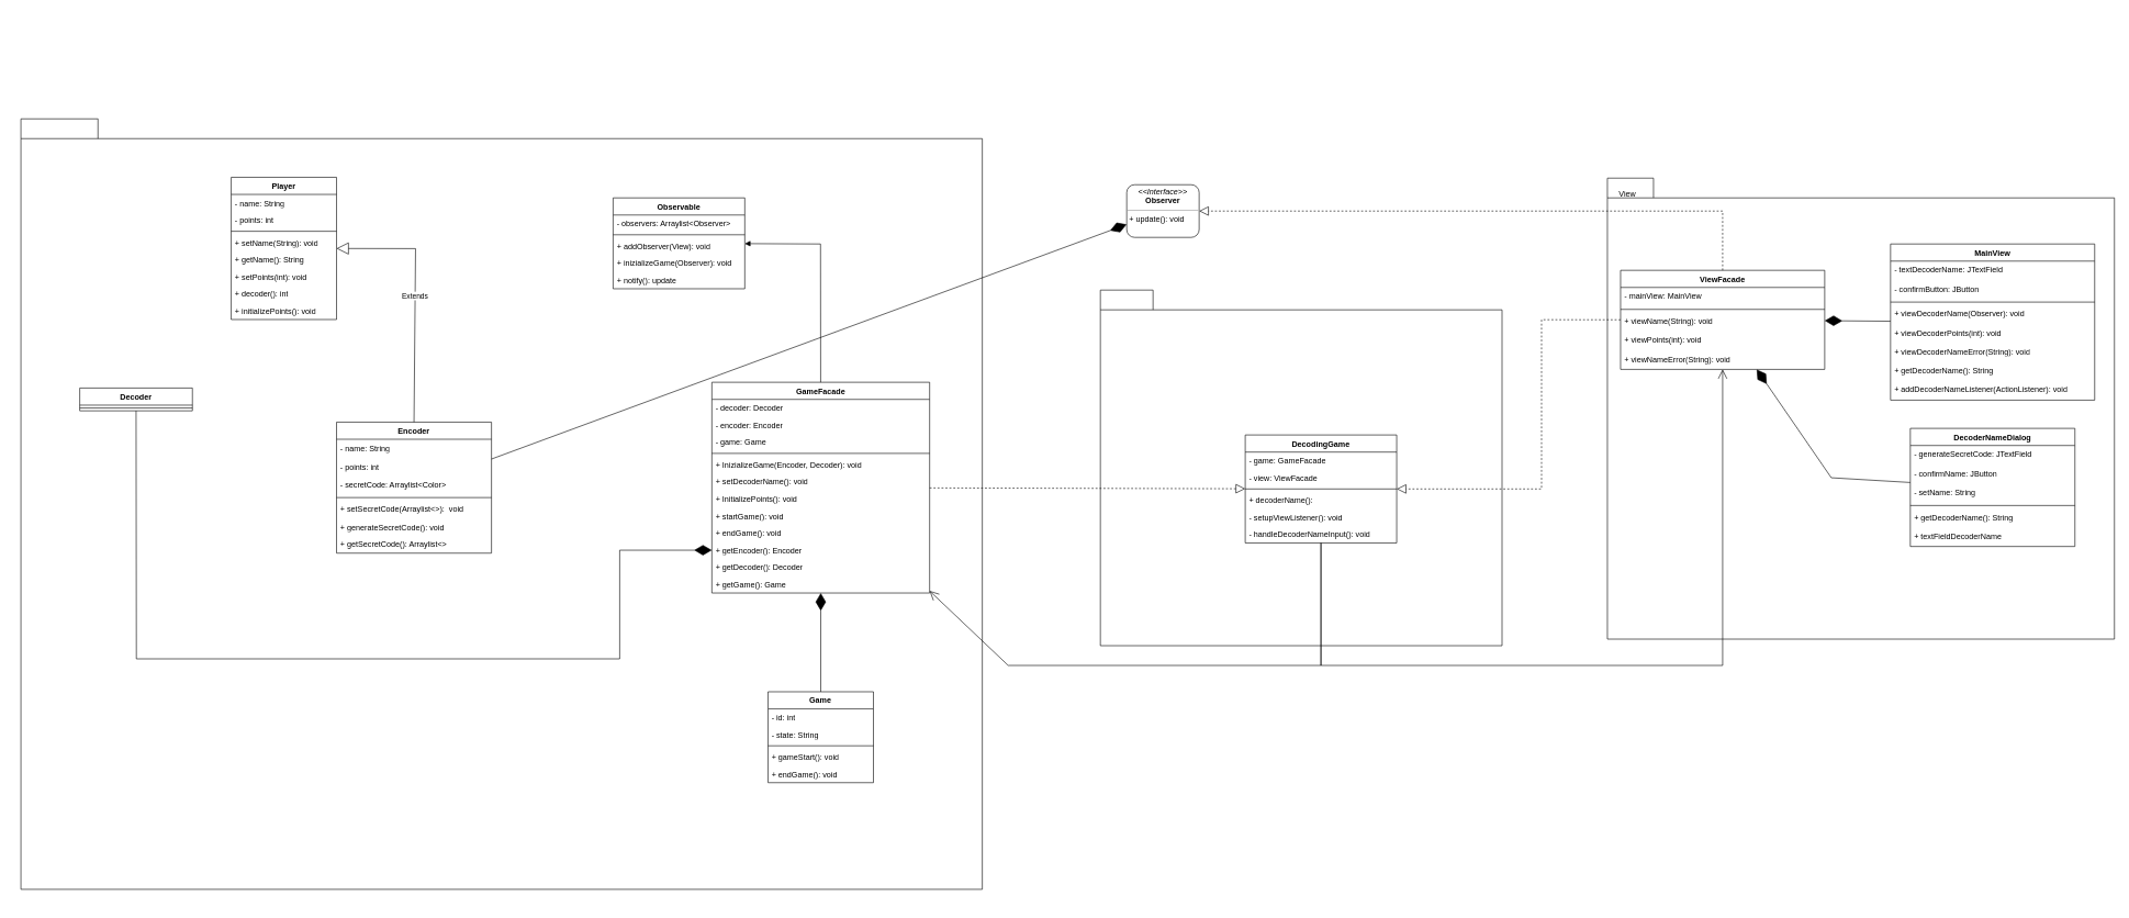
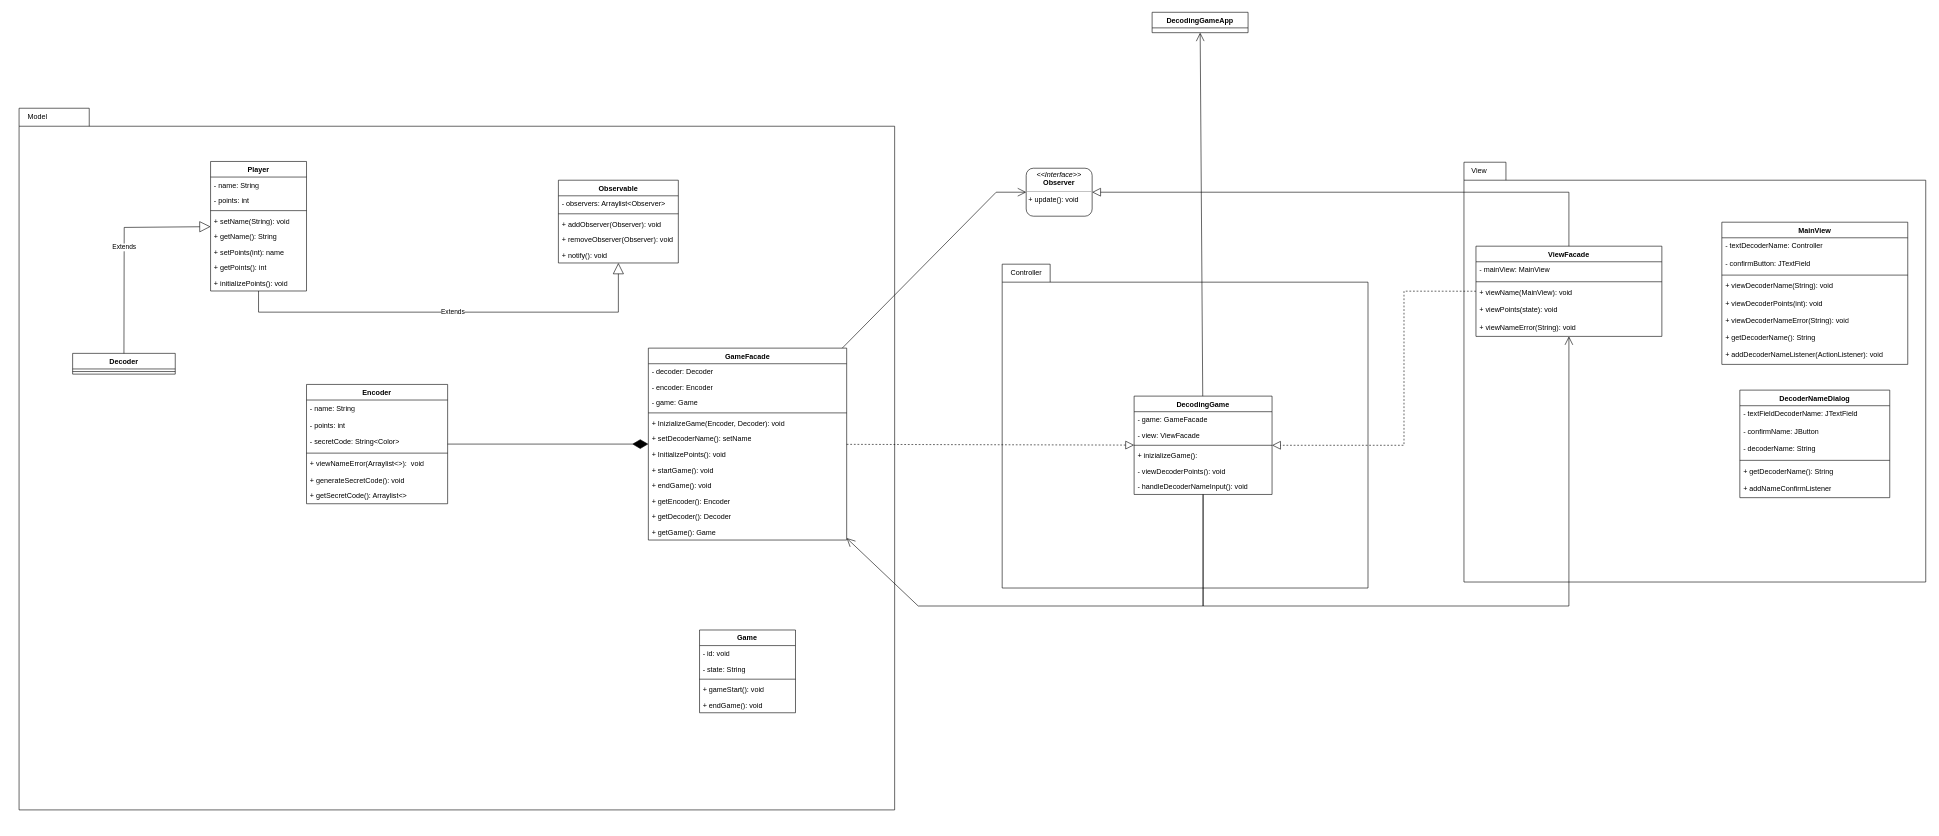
+ <mxCell id="101" value="DecodingGameApp" style="swimlane;fontStyle=1;align=center;verticalAlign=top;childLayout=stackLayout;horizontal=1;startSize=26;horizontalStack=0;resizeParent=1;resizeParentMax=0;resizeLast=0;collapsible=1;marginBottom=0;whiteSpace=wrap;html=1;" parent="1" vertex="1"><mxGeometry x="1920" y="20" width="160" height="34" as="geometry" /></mxCell>
+ <mxCell id="5" value="Model" style="text;html=1;align=center;verticalAlign=middle;resizable=0;points=[];autosize=1;strokeColor=none;fillColor=none;" parent="3" vertex="1"><mxGeometry width="60" height="30" as="geometry" /></mxCell>
- <mxCell id="59" value="View" style="text;html=1;align=center;verticalAlign=middle;resizable=0;points=[];autosize=1;strokeColor=none;fillColor=none;" parent="57" vertex="1"><mxGeometry x="5" y="10" width="50" height="30" as="geometry" /></mxCell>
+ <mxCell id="59" value="View" style="text;html=1;align=center;verticalAlign=middle;resizable=0;points=[];autosize=1;strokeColor=none;fillColor=none;" parent="57" vertex="1"><mxGeometry width="50" height="30" as="geometry" /></mxCell>
- <mxCell id="100" value="" style="endArrow=block;dashed=1;endFill=0;endSize=12;html=1;rounded=0;" parent="1" source="69" target="98" edge="1"><mxGeometry width="160" relative="1" as="geometry"><mxPoint x="2170" y="440" as="sourcePoint" /><mxPoint x="2330" y="440" as="targetPoint" /><Array as="points"><mxPoint x="2615" y="320" /></Array></mxGeometry></mxCell>
+ <mxCell id="100" value="" style="endArrow=block;dashed=0;endFill=0;endSize=12;html=1;rounded=0;" parent="1" source="69" target="98" edge="1"><mxGeometry width="160" relative="1" as="geometry"><mxPoint x="2170" y="440" as="sourcePoint" /><mxPoint x="2330" y="440" as="targetPoint" /><Array as="points"><mxPoint x="2615" y="320" /></Array></mxGeometry></mxCell>
+ <mxCell id="102" value="" style="endArrow=open;endFill=1;endSize=12;html=1;rounded=0;" parent="1" source="87" target="101" edge="1"><mxGeometry width="160" relative="1" as="geometry"><mxPoint x="1970" y="360" as="sourcePoint" /><mxPoint x="2130" y="360" as="targetPoint" /></mxGeometry></mxCell>
- <mxCell id="52" value="+ addObserver(View): void" style="text;strokeColor=none;fillColor=none;align=left;verticalAlign=top;spacingLeft=4;spacingRight=4;overflow=hidden;rotatable=0;points=[[0,0.5],[1,0.5]];portConstraint=eastwest;whiteSpace=wrap;html=1;" parent="49" vertex="1"><mxGeometry y="60" width="200" height="26" as="geometry" /></mxCell>
+ <mxCell id="52" value="+ addObserver(Observer): void" style="text;strokeColor=none;fillColor=none;align=left;verticalAlign=top;spacingLeft=4;spacingRight=4;overflow=hidden;rotatable=0;points=[[0,0.5],[1,0.5]];portConstraint=eastwest;whiteSpace=wrap;html=1;" parent="49" vertex="1"><mxGeometry y="60" width="200" height="26" as="geometry" /></mxCell>
- <mxCell id="26" value="Extends" style="endArrow=block;endSize=16;endFill=0;html=1;rounded=0;exitX=0.5;exitY=0;exitDx=0;exitDy=0;" parent="3" source="8" target="16" edge="1"><mxGeometry width="160" relative="1" as="geometry"><mxPoint x="459.3" y="378.72" as="sourcePoint" /><mxPoint x="619.3" y="378.72" as="targetPoint" /><Array as="points"><mxPoint x="599.3" y="197" /></Array></mxGeometry></mxCell>
+ <mxCell id="25" value="Extends" style="endArrow=block;endSize=16;endFill=0;html=1;rounded=0;exitX=0.5;exitY=0;exitDx=0;exitDy=0;" parent="3" source="6" target="16" edge="1"><mxGeometry width="160" relative="1" as="geometry"><mxPoint x="459.3" y="378.72" as="sourcePoint" /><mxPoint x="619.3" y="378.72" as="targetPoint" /><Array as="points"><mxPoint x="175.3" y="198.72" /></Array></mxGeometry></mxCell>
- <mxCell id="53" value="+ inizializeGame(Observer): void" style="text;strokeColor=none;fillColor=none;align=left;verticalAlign=top;spacingLeft=4;spacingRight=4;overflow=hidden;rotatable=0;points=[[0,0.5],[1,0.5]];portConstraint=eastwest;whiteSpace=wrap;html=1;" parent="49" vertex="1"><mxGeometry y="86" width="200" height="26" as="geometry" /></mxCell>
+ <mxCell id="53" value="+ removeObserver(Observer): void" style="text;strokeColor=none;fillColor=none;align=left;verticalAlign=top;spacingLeft=4;spacingRight=4;overflow=hidden;rotatable=0;points=[[0,0.5],[1,0.5]];portConstraint=eastwest;whiteSpace=wrap;html=1;" parent="49" vertex="1"><mxGeometry y="86" width="200" height="26" as="geometry" /></mxCell>
+ <mxCell id="99" value="" style="endArrow=open;endFill=1;endSize=12;html=1;rounded=0;" parent="1" source="33" target="98" edge="1"><mxGeometry width="160" relative="1" as="geometry"><mxPoint x="1530" y="430" as="sourcePoint" /><mxPoint x="1840" y="310" as="targetPoint" /><Array as="points"><mxPoint x="1660" y="320" /></Array></mxGeometry></mxCell>
- <mxCell id="61" value="- textDecoderName: JTextField" style="text;strokeColor=none;fillColor=none;align=left;verticalAlign=top;spacingLeft=4;spacingRight=4;overflow=hidden;rotatable=0;points=[[0,0.5],[1,0.5]];portConstraint=eastwest;whiteSpace=wrap;html=1;" parent="60" vertex="1"><mxGeometry y="26" width="310" height="28.889" as="geometry" /></mxCell>
+ <mxCell id="61" value="- textDecoderName: Controller" style="text;strokeColor=none;fillColor=none;align=left;verticalAlign=top;spacingLeft=4;spacingRight=4;overflow=hidden;rotatable=0;points=[[0,0.5],[1,0.5]];portConstraint=eastwest;whiteSpace=wrap;html=1;" parent="60" vertex="1"><mxGeometry y="26" width="310" height="28.889" as="geometry" /></mxCell>
- <mxCell id="22" value="+ setPoints(int): void" style="text;strokeColor=none;fillColor=none;align=left;verticalAlign=top;spacingLeft=4;spacingRight=4;overflow=hidden;rotatable=0;points=[[0,0.5],[1,0.5]];portConstraint=eastwest;whiteSpace=wrap;html=1;" parent="16" vertex="1"><mxGeometry y="138" width="160" height="26" as="geometry" /></mxCell>
+ <mxCell id="22" value="+ setPoints(int): name" style="text;strokeColor=none;fillColor=none;align=left;verticalAlign=top;spacingLeft=4;spacingRight=4;overflow=hidden;rotatable=0;points=[[0,0.5],[1,0.5]];portConstraint=eastwest;whiteSpace=wrap;html=1;" parent="16" vertex="1"><mxGeometry y="138" width="160" height="26" as="geometry" /></mxCell>
- <mxCell id="54" value="+ notify(): update" style="text;strokeColor=none;fillColor=none;align=left;verticalAlign=top;spacingLeft=4;spacingRight=4;overflow=hidden;rotatable=0;points=[[0,0.5],[1,0.5]];portConstraint=eastwest;whiteSpace=wrap;html=1;" parent="49" vertex="1"><mxGeometry y="112" width="200" height="26" as="geometry" /></mxCell>
+ <mxCell id="54" value="+ notify(): void" style="text;strokeColor=none;fillColor=none;align=left;verticalAlign=top;spacingLeft=4;spacingRight=4;overflow=hidden;rotatable=0;points=[[0,0.5],[1,0.5]];portConstraint=eastwest;whiteSpace=wrap;html=1;" parent="49" vertex="1"><mxGeometry y="112" width="200" height="26" as="geometry" /></mxCell>
- <mxCell id="62" value="- confirmButton: JButton" style="text;strokeColor=none;fillColor=none;align=left;verticalAlign=top;spacingLeft=4;spacingRight=4;overflow=hidden;rotatable=0;points=[[0,0.5],[1,0.5]];portConstraint=eastwest;whiteSpace=wrap;html=1;" parent="60" vertex="1"><mxGeometry y="54.889" width="310" height="28.889" as="geometry" /></mxCell>
+ <mxCell id="62" value="- confirmButton: JTextField" style="text;strokeColor=none;fillColor=none;align=left;verticalAlign=top;spacingLeft=4;spacingRight=4;overflow=hidden;rotatable=0;points=[[0,0.5],[1,0.5]];portConstraint=eastwest;whiteSpace=wrap;html=1;" parent="60" vertex="1"><mxGeometry y="54.889" width="310" height="28.889" as="geometry" /></mxCell>
- <mxCell id="23" value="+ decoder(): int" style="text;strokeColor=none;fillColor=none;align=left;verticalAlign=top;spacingLeft=4;spacingRight=4;overflow=hidden;rotatable=0;points=[[0,0.5],[1,0.5]];portConstraint=eastwest;whiteSpace=wrap;html=1;" parent="16" vertex="1"><mxGeometry y="164" width="160" height="26" as="geometry" /></mxCell>
+ <mxCell id="23" value="+ getPoints(): int" style="text;strokeColor=none;fillColor=none;align=left;verticalAlign=top;spacingLeft=4;spacingRight=4;overflow=hidden;rotatable=0;points=[[0,0.5],[1,0.5]];portConstraint=eastwest;whiteSpace=wrap;html=1;" parent="16" vertex="1"><mxGeometry y="164" width="160" height="26" as="geometry" /></mxCell>
+ <mxCell id="86" value="Controller" style="text;html=1;align=center;verticalAlign=middle;resizable=0;points=[];autosize=1;strokeColor=none;fillColor=none;" parent="84" vertex="1"><mxGeometry width="80" height="30" as="geometry" /></mxCell>
- <mxCell id="64" value="+ viewDecoderName(Observer): void" style="text;strokeColor=none;fillColor=none;align=left;verticalAlign=top;spacingLeft=4;spacingRight=4;overflow=hidden;rotatable=0;points=[[0,0.5],[1,0.5]];portConstraint=eastwest;whiteSpace=wrap;html=1;" parent="60" vertex="1"><mxGeometry y="92.667" width="310" height="28.889" as="geometry" /></mxCell>
+ <mxCell id="64" value="+ viewDecoderName(String): void" style="text;strokeColor=none;fillColor=none;align=left;verticalAlign=top;spacingLeft=4;spacingRight=4;overflow=hidden;rotatable=0;points=[[0,0.5],[1,0.5]];portConstraint=eastwest;whiteSpace=wrap;html=1;" parent="60" vertex="1"><mxGeometry y="92.667" width="310" height="28.889" as="geometry" /></mxCell>
- <mxCell id="75" value="" style="endArrow=diamondThin;endFill=1;endSize=24;html=1;rounded=0;" parent="57" source="60" target="69" edge="1"><mxGeometry width="160" relative="1" as="geometry"><mxPoint x="250" y="400" as="sourcePoint" /><mxPoint x="410" y="400" as="targetPoint" /></mxGeometry></mxCell>
- <mxCell id="72" value="+ viewName(String): void" style="text;strokeColor=none;fillColor=none;align=left;verticalAlign=top;spacingLeft=4;spacingRight=4;overflow=hidden;rotatable=0;points=[[0,0.5],[1,0.5]];portConstraint=eastwest;whiteSpace=wrap;html=1;" parent="69" vertex="1"><mxGeometry y="63.778" width="310" height="28.889" as="geometry" /></mxCell>
+ <mxCell id="72" value="+ viewName(MainView): void" style="text;strokeColor=none;fillColor=none;align=left;verticalAlign=top;spacingLeft=4;spacingRight=4;overflow=hidden;rotatable=0;points=[[0,0.5],[1,0.5]];portConstraint=eastwest;whiteSpace=wrap;html=1;" parent="69" vertex="1"><mxGeometry y="63.778" width="310" height="28.889" as="geometry" /></mxCell>
+ <mxCell id="56" value="Extends" style="endArrow=block;endSize=16;endFill=0;html=1;rounded=0;" parent="3" source="16" target="49" edge="1"><mxGeometry width="160" relative="1" as="geometry"><mxPoint x="679.3" y="230" as="sourcePoint" /><mxPoint x="839.3" y="230" as="targetPoint" /><Array as="points"><mxPoint x="399.3" y="340" /><mxPoint x="999.3" y="340" /></Array></mxGeometry></mxCell>
- <mxCell id="55" value="" style="html=1;verticalAlign=bottom;endArrow=block;curved=0;rounded=0;" parent="3" source="33" target="49" edge="1"><mxGeometry width="80" relative="1" as="geometry"><mxPoint x="1279.3" y="230" as="sourcePoint" /><mxPoint x="1359.3" y="230" as="targetPoint" /><Array as="points"><mxPoint x="1214.3" y="190" /></Array></mxGeometry></mxCell>
- <mxCell id="73" value="+ viewPoints(int): void" style="text;strokeColor=none;fillColor=none;align=left;verticalAlign=top;spacingLeft=4;spacingRight=4;overflow=hidden;rotatable=0;points=[[0,0.5],[1,0.5]];portConstraint=eastwest;whiteSpace=wrap;html=1;" parent="69" vertex="1"><mxGeometry y="92.667" width="310" height="28.889" as="geometry" /></mxCell>
+ <mxCell id="73" value="+ viewPoints(state): void" style="text;strokeColor=none;fillColor=none;align=left;verticalAlign=top;spacingLeft=4;spacingRight=4;overflow=hidden;rotatable=0;points=[[0,0.5],[1,0.5]];portConstraint=eastwest;whiteSpace=wrap;html=1;" parent="69" vertex="1"><mxGeometry y="92.667" width="310" height="28.889" as="geometry" /></mxCell>
- <mxCell id="47" value="" style="endArrow=diamondThin;endFill=1;endSize=24;html=1;rounded=0;" parent="3" source="8" target="98" edge="1"><mxGeometry width="160" relative="1" as="geometry"><mxPoint x="714.596" y="531.92" as="sourcePoint" /><mxPoint x="899.3" y="630" as="targetPoint" /></mxGeometry></mxCell>
+ <mxCell id="47" value="" style="endArrow=diamondThin;endFill=1;endSize=24;html=1;rounded=0;" parent="3" source="8" target="33" edge="1"><mxGeometry width="160" relative="1" as="geometry"><mxPoint x="714.596" y="531.92" as="sourcePoint" /><mxPoint x="899.3" y="630" as="targetPoint" /></mxGeometry></mxCell>
- <mxCell id="83" value="" style="endArrow=diamondThin;endFill=1;endSize=24;html=1;rounded=0;" parent="57" source="76" target="69" edge="1"><mxGeometry width="160" relative="1" as="geometry"><mxPoint x="370" y="466.667" as="sourcePoint" /><mxPoint x="530" y="466.667" as="targetPoint" /><Array as="points"><mxPoint x="340" y="455" /></Array></mxGeometry></mxCell>
- <mxCell id="77" value="- generateSecretCode: JTextField" style="text;strokeColor=none;fillColor=none;align=left;verticalAlign=top;spacingLeft=4;spacingRight=4;overflow=hidden;rotatable=0;points=[[0,0.5],[1,0.5]];portConstraint=eastwest;whiteSpace=wrap;html=1;" parent="76" vertex="1"><mxGeometry y="26" width="250" height="28.889" as="geometry" /></mxCell>
+ <mxCell id="77" value="- textFieldDecoderName: JTextField" style="text;strokeColor=none;fillColor=none;align=left;verticalAlign=top;spacingLeft=4;spacingRight=4;overflow=hidden;rotatable=0;points=[[0,0.5],[1,0.5]];portConstraint=eastwest;whiteSpace=wrap;html=1;" parent="76" vertex="1"><mxGeometry y="26" width="250" height="28.889" as="geometry" /></mxCell>
- <mxCell id="39" value="+ setDecoderName(): void" style="text;strokeColor=none;fillColor=none;align=left;verticalAlign=top;spacingLeft=4;spacingRight=4;overflow=hidden;rotatable=0;points=[[0,0.5],[1,0.5]];portConstraint=eastwest;whiteSpace=wrap;html=1;" parent="33" vertex="1"><mxGeometry y="138" width="330.7" height="26" as="geometry" /></mxCell>
+ <mxCell id="39" value="+ setDecoderName(): setName" style="text;strokeColor=none;fillColor=none;align=left;verticalAlign=top;spacingLeft=4;spacingRight=4;overflow=hidden;rotatable=0;points=[[0,0.5],[1,0.5]];portConstraint=eastwest;whiteSpace=wrap;html=1;" parent="33" vertex="1"><mxGeometry y="138" width="330.7" height="26" as="geometry" /></mxCell>
- <mxCell id="11" value="- secretCode: Arraylist&amp;lt;Color&amp;gt;" style="text;strokeColor=none;fillColor=none;align=left;verticalAlign=top;spacingLeft=4;spacingRight=4;overflow=hidden;rotatable=0;points=[[0,0.5],[1,0.5]];portConstraint=eastwest;whiteSpace=wrap;html=1;" parent="8" vertex="1"><mxGeometry y="82.16" width="235.294" height="28.08" as="geometry" /></mxCell>
+ <mxCell id="11" value="- secretCode: String&amp;lt;Color&amp;gt;" style="text;strokeColor=none;fillColor=none;align=left;verticalAlign=top;spacingLeft=4;spacingRight=4;overflow=hidden;rotatable=0;points=[[0,0.5],[1,0.5]];portConstraint=eastwest;whiteSpace=wrap;html=1;" parent="8" vertex="1"><mxGeometry y="82.16" width="235.294" height="28.08" as="geometry" /></mxCell>
- <mxCell id="79" value="- setName: String" style="text;strokeColor=none;fillColor=none;align=left;verticalAlign=top;spacingLeft=4;spacingRight=4;overflow=hidden;rotatable=0;points=[[0,0.5],[1,0.5]];portConstraint=eastwest;whiteSpace=wrap;html=1;" parent="76" vertex="1"><mxGeometry y="83.778" width="250" height="28.889" as="geometry" /></mxCell>
+ <mxCell id="79" value="- decoderName: String" style="text;strokeColor=none;fillColor=none;align=left;verticalAlign=top;spacingLeft=4;spacingRight=4;overflow=hidden;rotatable=0;points=[[0,0.5],[1,0.5]];portConstraint=eastwest;whiteSpace=wrap;html=1;" parent="76" vertex="1"><mxGeometry y="83.778" width="250" height="28.889" as="geometry" /></mxCell>
- <mxCell id="91" value="+ decoderName():&amp;nbsp;" style="text;strokeColor=none;fillColor=none;align=left;verticalAlign=top;spacingLeft=4;spacingRight=4;overflow=hidden;rotatable=0;points=[[0,0.5],[1,0.5]];portConstraint=eastwest;whiteSpace=wrap;html=1;" parent="87" vertex="1"><mxGeometry y="86" width="230" height="26" as="geometry" /></mxCell>
+ <mxCell id="91" value="+ inizializeGame():&amp;nbsp;" style="text;strokeColor=none;fillColor=none;align=left;verticalAlign=top;spacingLeft=4;spacingRight=4;overflow=hidden;rotatable=0;points=[[0,0.5],[1,0.5]];portConstraint=eastwest;whiteSpace=wrap;html=1;" parent="87" vertex="1"><mxGeometry y="86" width="230" height="26" as="geometry" /></mxCell>
- <mxCell id="13" value="+ setSecretCode(Arraylist&amp;lt;&amp;gt;):&amp;nbsp; void" style="text;strokeColor=none;fillColor=none;align=left;verticalAlign=top;spacingLeft=4;spacingRight=4;overflow=hidden;rotatable=0;points=[[0,0.5],[1,0.5]];portConstraint=eastwest;whiteSpace=wrap;html=1;" parent="8" vertex="1"><mxGeometry y="118.88" width="235.294" height="28.08" as="geometry" /></mxCell>
+ <mxCell id="13" value="+ viewNameError(Arraylist&amp;lt;&amp;gt;):&amp;nbsp; void" style="text;strokeColor=none;fillColor=none;align=left;verticalAlign=top;spacingLeft=4;spacingRight=4;overflow=hidden;rotatable=0;points=[[0,0.5],[1,0.5]];portConstraint=eastwest;whiteSpace=wrap;html=1;" parent="8" vertex="1"><mxGeometry y="118.88" width="235.294" height="28.08" as="geometry" /></mxCell>
- <mxCell id="92" value="- setupViewListener(): void" style="text;strokeColor=none;fillColor=none;align=left;verticalAlign=top;spacingLeft=4;spacingRight=4;overflow=hidden;rotatable=0;points=[[0,0.5],[1,0.5]];portConstraint=eastwest;whiteSpace=wrap;html=1;" parent="87" vertex="1"><mxGeometry y="112" width="230" height="26" as="geometry" /></mxCell>
+ <mxCell id="92" value="- viewDecoderPoints(): void" style="text;strokeColor=none;fillColor=none;align=left;verticalAlign=top;spacingLeft=4;spacingRight=4;overflow=hidden;rotatable=0;points=[[0,0.5],[1,0.5]];portConstraint=eastwest;whiteSpace=wrap;html=1;" parent="87" vertex="1"><mxGeometry y="112" width="230" height="26" as="geometry" /></mxCell>
- <mxCell id="82" value="+ textFieldDecoderName" style="text;strokeColor=none;fillColor=none;align=left;verticalAlign=top;spacingLeft=4;spacingRight=4;overflow=hidden;rotatable=0;points=[[0,0.5],[1,0.5]];portConstraint=eastwest;whiteSpace=wrap;html=1;" parent="76" vertex="1"><mxGeometry y="150.444" width="250" height="28.889" as="geometry" /></mxCell>
+ <mxCell id="82" value="+ addNameConfirmListener" style="text;strokeColor=none;fillColor=none;align=left;verticalAlign=top;spacingLeft=4;spacingRight=4;overflow=hidden;rotatable=0;points=[[0,0.5],[1,0.5]];portConstraint=eastwest;whiteSpace=wrap;html=1;" parent="76" vertex="1"><mxGeometry y="150.444" width="250" height="28.889" as="geometry" /></mxCell>
- <mxCell id="48" value="" style="endArrow=diamondThin;endFill=1;endSize=24;html=1;rounded=0;entryX=0;entryY=0.5;entryDx=0;entryDy=0;" parent="3" source="6" target="43" edge="1"><mxGeometry width="160" relative="1" as="geometry"><mxPoint x="719.3" y="530" as="sourcePoint" /><mxPoint x="879.3" y="530" as="targetPoint" /><Array as="points"><mxPoint x="175.3" y="820" /><mxPoint x="909.3" y="820" /><mxPoint x="909.3" y="655" /></Array></mxGeometry></mxCell>
- <mxCell id="46" value="" style="endArrow=diamondThin;endFill=1;endSize=24;html=1;rounded=0;exitX=0.5;exitY=0;exitDx=0;exitDy=0;" parent="3" source="27" target="33" edge="1"><mxGeometry width="160" relative="1" as="geometry"><mxPoint x="739.3" y="630" as="sourcePoint" /><mxPoint x="899.3" y="630" as="targetPoint" /></mxGeometry></mxCell>
- <mxCell id="28" value="- id: int" style="text;strokeColor=none;fillColor=none;align=left;verticalAlign=top;spacingLeft=4;spacingRight=4;overflow=hidden;rotatable=0;points=[[0,0.5],[1,0.5]];portConstraint=eastwest;whiteSpace=wrap;html=1;" parent="27" vertex="1"><mxGeometry y="26" width="160" height="26" as="geometry" /></mxCell>
+ <mxCell id="28" value="- id: void" style="text;strokeColor=none;fillColor=none;align=left;verticalAlign=top;spacingLeft=4;spacingRight=4;overflow=hidden;rotatable=0;points=[[0,0.5],[1,0.5]];portConstraint=eastwest;whiteSpace=wrap;html=1;" parent="27" vertex="1"><mxGeometry y="26" width="160" height="26" as="geometry" /></mxCell>
